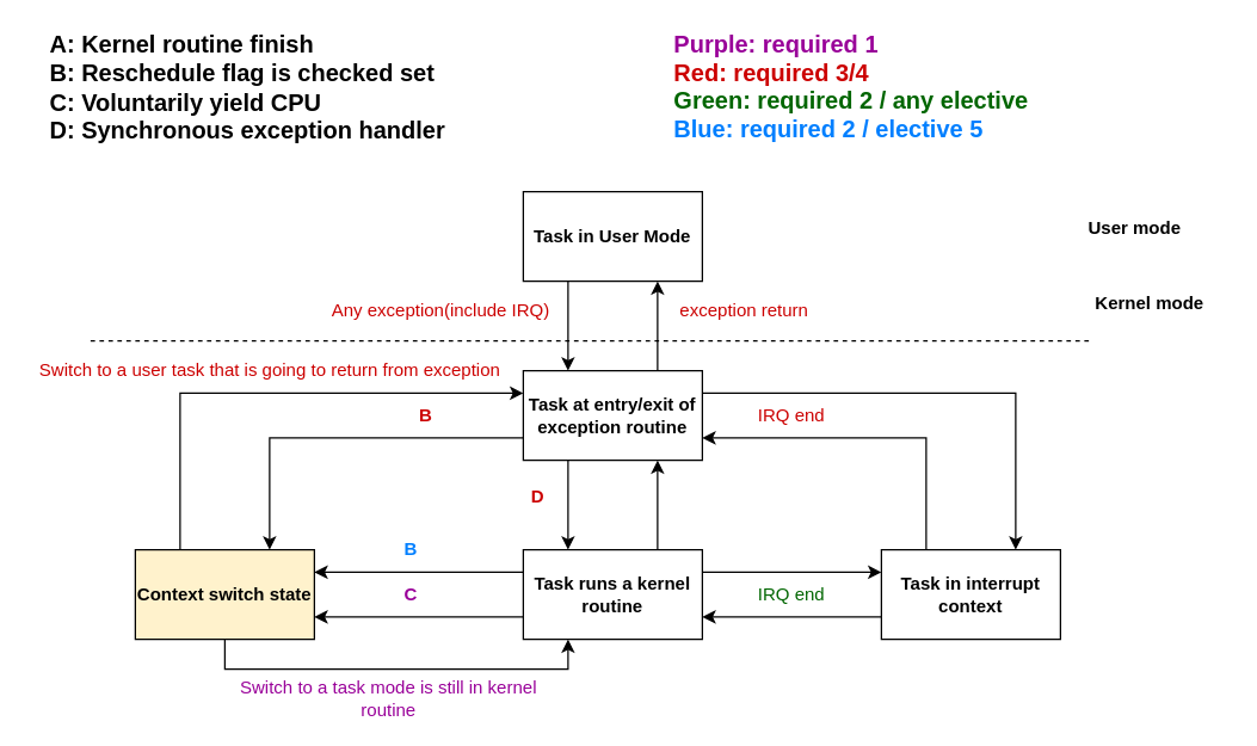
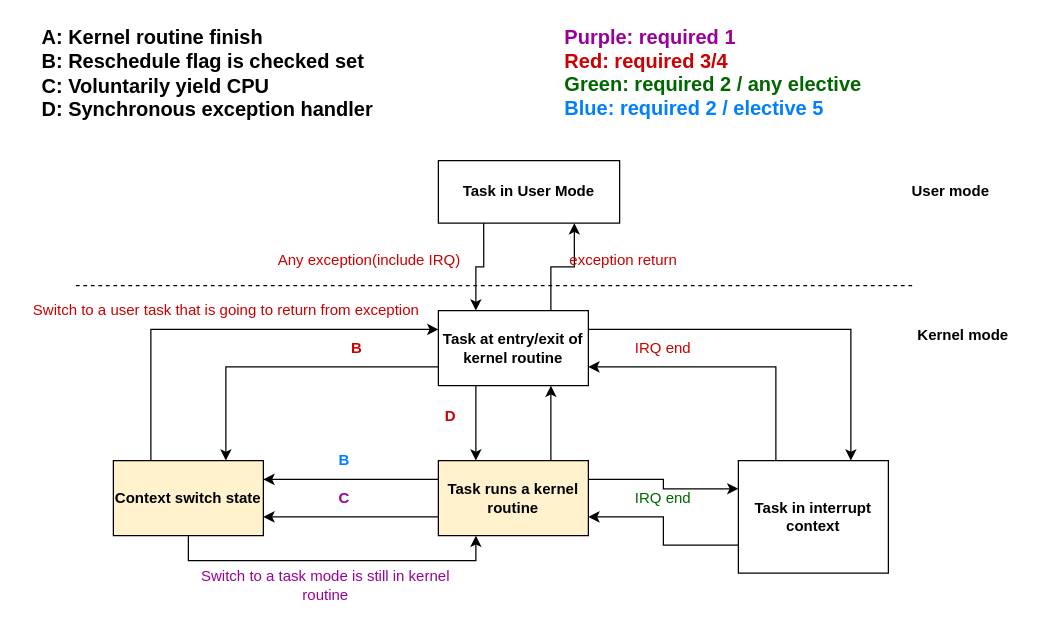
- <mxCell id="3" value="&lt;b&gt;Task in User Mode&lt;/b&gt;" style="rounded=0;whiteSpace=wrap;html=1;" parent="1" vertex="1"><mxGeometry x="350" y="110" width="120" height="60" as="geometry" /></mxCell>
+ <mxCell id="3" value="&lt;b&gt;Task in User Mode&lt;/b&gt;" style="rounded=0;whiteSpace=wrap;html=1;" parent="1" vertex="1"><mxGeometry x="350" y="110" width="145" height="50" as="geometry" /></mxCell>
- <mxCell id="31" value="&lt;b&gt;Kernel mode&lt;/b&gt;" style="text;html=1;strokeColor=none;fillColor=none;align=center;verticalAlign=middle;whiteSpace=wrap;rounded=0;" parent="1" vertex="1"><mxGeometry x="720" y="175" width="100" height="20" as="geometry" /></mxCell>
+ <mxCell id="31" value="&lt;b&gt;Kernel mode&lt;/b&gt;" style="text;html=1;strokeColor=none;fillColor=none;align=center;verticalAlign=middle;whiteSpace=wrap;rounded=0;" parent="1" vertex="1"><mxGeometry x="720" y="240" width="100" height="20" as="geometry" /></mxCell>
- <mxCell id="8" value="&lt;b&gt;Task at entry/exit of exception routine&lt;/b&gt;" style="rounded=0;whiteSpace=wrap;html=1;" parent="1" vertex="1"><mxGeometry x="350" y="230" width="120" height="60" as="geometry" /></mxCell>
+ <mxCell id="8" value="&lt;b&gt;Task at entry/exit of kernel routine&lt;/b&gt;" style="rounded=0;whiteSpace=wrap;html=1;" parent="1" vertex="1"><mxGeometry x="350" y="230" width="120" height="60" as="geometry" /></mxCell>
- <mxCell id="13" value="&lt;b&gt;Task runs a kernel routine&lt;/b&gt;" style="rounded=0;whiteSpace=wrap;html=1;" parent="1" vertex="1"><mxGeometry x="350" y="350" width="120" height="60" as="geometry" /></mxCell>
+ <mxCell id="13" value="&lt;b&gt;Task runs a kernel routine&lt;/b&gt;" style="rounded=0;whiteSpace=wrap;html=1;fillColor=#fff2cc;" parent="1" vertex="1"><mxGeometry x="350" y="350" width="120" height="60" as="geometry" /></mxCell>
- <mxCell id="16" value="&lt;b&gt;Task in interrupt context&lt;/b&gt;" style="rounded=0;whiteSpace=wrap;html=1;" parent="1" vertex="1"><mxGeometry x="590" y="350" width="120" height="60" as="geometry" /></mxCell>
+ <mxCell id="16" value="&lt;b&gt;Task in interrupt context&lt;/b&gt;" style="rounded=0;whiteSpace=wrap;html=1;" parent="1" vertex="1"><mxGeometry x="590" y="350" width="120" height="90" as="geometry" /></mxCell>
